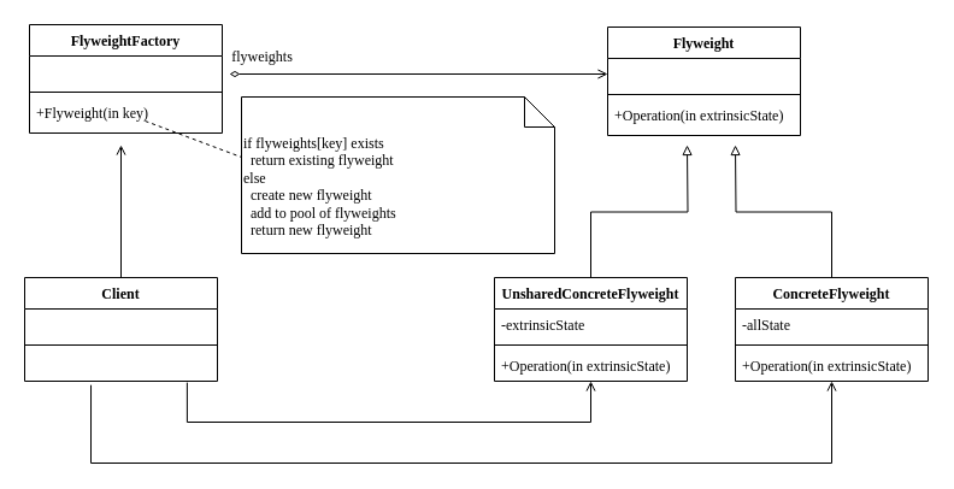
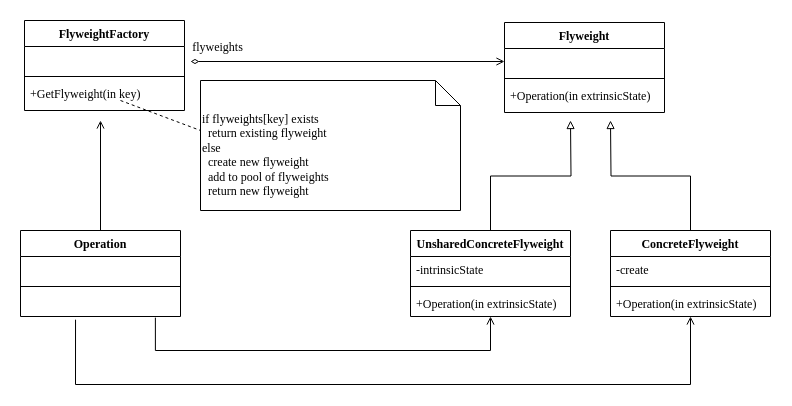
- <mxCell id="14" value="+Flyweight(in key)" style="text;strokeColor=none;fillColor=none;align=left;verticalAlign=top;spacingLeft=4;spacingRight=4;overflow=hidden;rotatable=0;points=[[0,0.5],[1,0.5]];portConstraint=eastwest;fontFamily=Lucida Console;fontSize=12;" parent="11" vertex="1"><mxGeometry y="60" width="160" height="30" as="geometry" /></mxCell>
+ <mxCell id="14" value="+GetFlyweight(in key)" style="text;strokeColor=none;fillColor=none;align=left;verticalAlign=top;spacingLeft=4;spacingRight=4;overflow=hidden;rotatable=0;points=[[0,0.5],[1,0.5]];portConstraint=eastwest;fontFamily=Lucida Console;fontSize=12;" parent="11" vertex="1"><mxGeometry y="60" width="160" height="30" as="geometry" /></mxCell>
- <mxCell id="23" value="Client" style="swimlane;fontStyle=1;align=center;verticalAlign=top;childLayout=stackLayout;horizontal=1;startSize=26;horizontalStack=0;resizeParent=1;resizeParentMax=0;resizeLast=0;collapsible=1;marginBottom=0;fontFamily=Lucida Console;fontSize=12;" parent="1" vertex="1"><mxGeometry x="20" y="230" width="160" height="86" as="geometry" /></mxCell>
+ <mxCell id="23" value="Operation" style="swimlane;fontStyle=1;align=center;verticalAlign=top;childLayout=stackLayout;horizontal=1;startSize=26;horizontalStack=0;resizeParent=1;resizeParentMax=0;resizeLast=0;collapsible=1;marginBottom=0;fontFamily=Lucida Console;fontSize=12;" parent="1" vertex="1"><mxGeometry x="20" y="230" width="160" height="86" as="geometry" /></mxCell>
- <mxCell id="8" value="-extrinsicState" style="text;strokeColor=none;fillColor=none;align=left;verticalAlign=top;spacingLeft=4;spacingRight=4;overflow=hidden;rotatable=0;points=[[0,0.5],[1,0.5]];portConstraint=eastwest;fontFamily=Lucida Console;fontSize=12;" parent="7" vertex="1"><mxGeometry y="26" width="160" height="26" as="geometry" /></mxCell>
+ <mxCell id="8" value="-intrinsicState" style="text;strokeColor=none;fillColor=none;align=left;verticalAlign=top;spacingLeft=4;spacingRight=4;overflow=hidden;rotatable=0;points=[[0,0.5],[1,0.5]];portConstraint=eastwest;fontFamily=Lucida Console;fontSize=12;" parent="7" vertex="1"><mxGeometry y="26" width="160" height="26" as="geometry" /></mxCell>
- <mxCell id="19" value="-allState" style="text;strokeColor=none;fillColor=none;align=left;verticalAlign=top;spacingLeft=4;spacingRight=4;overflow=hidden;rotatable=0;points=[[0,0.5],[1,0.5]];portConstraint=eastwest;fontFamily=Lucida Console;fontSize=12;" parent="18" vertex="1"><mxGeometry y="26" width="160" height="26" as="geometry" /></mxCell>
+ <mxCell id="19" value="-create" style="text;strokeColor=none;fillColor=none;align=left;verticalAlign=top;spacingLeft=4;spacingRight=4;overflow=hidden;rotatable=0;points=[[0,0.5],[1,0.5]];portConstraint=eastwest;fontFamily=Lucida Console;fontSize=12;" parent="18" vertex="1"><mxGeometry y="26" width="160" height="26" as="geometry" /></mxCell>
